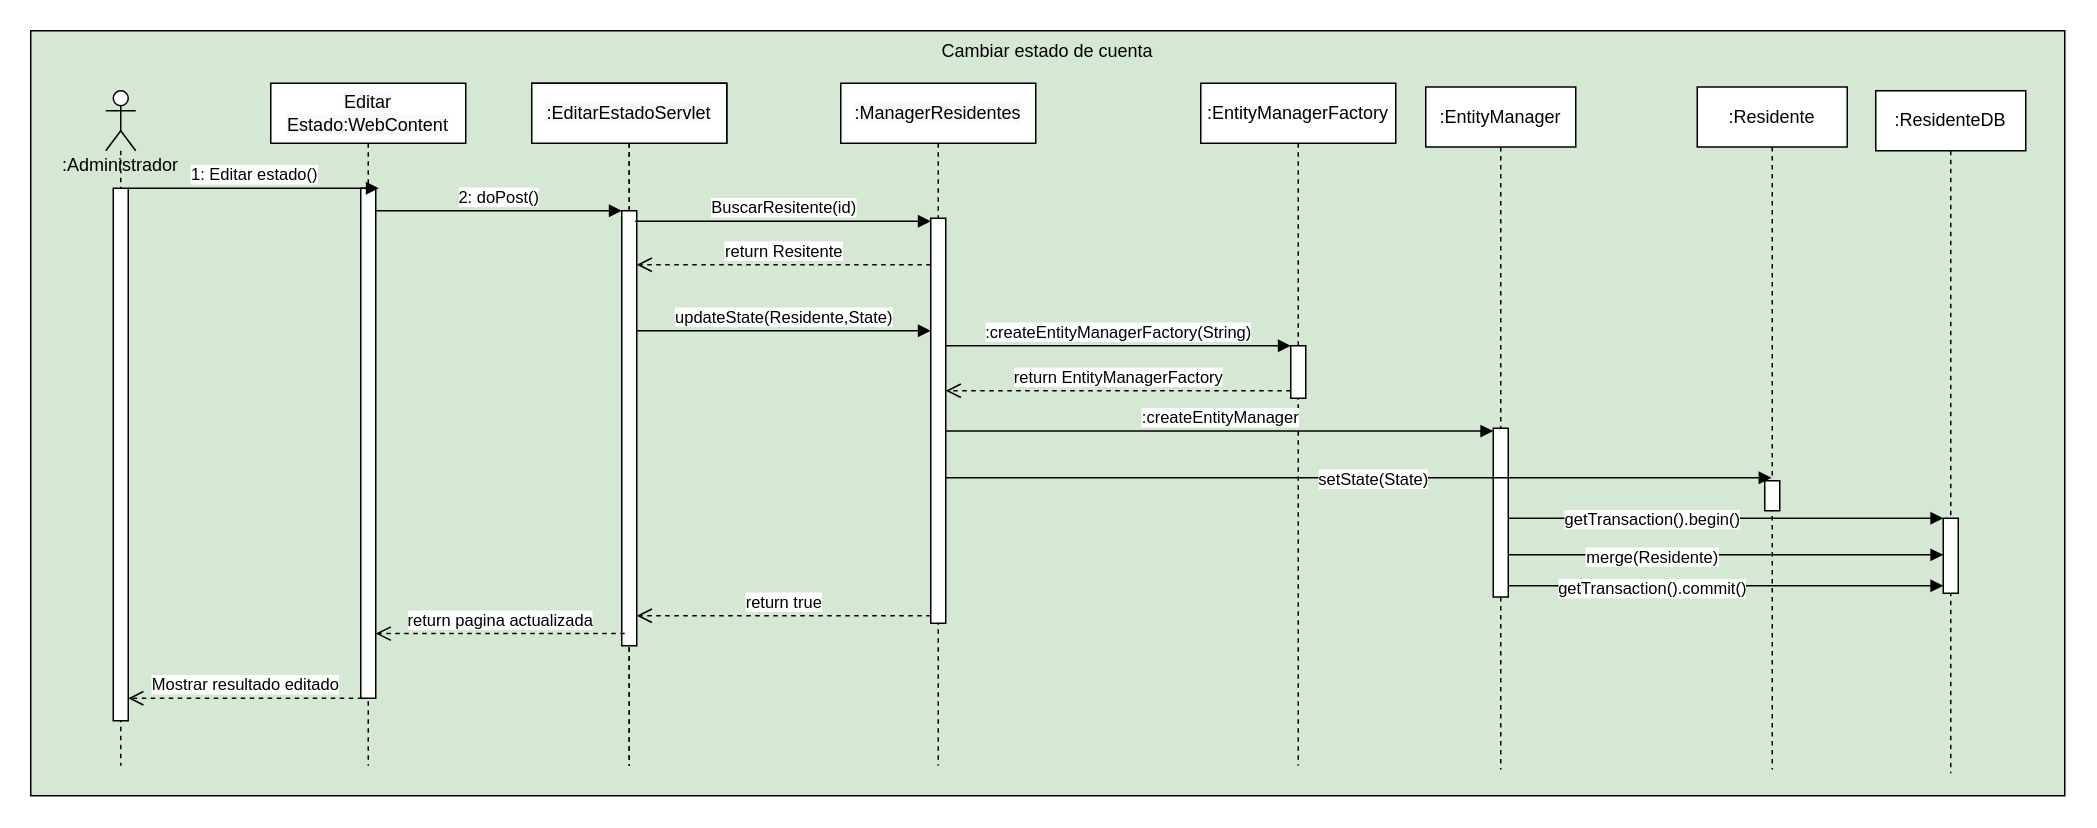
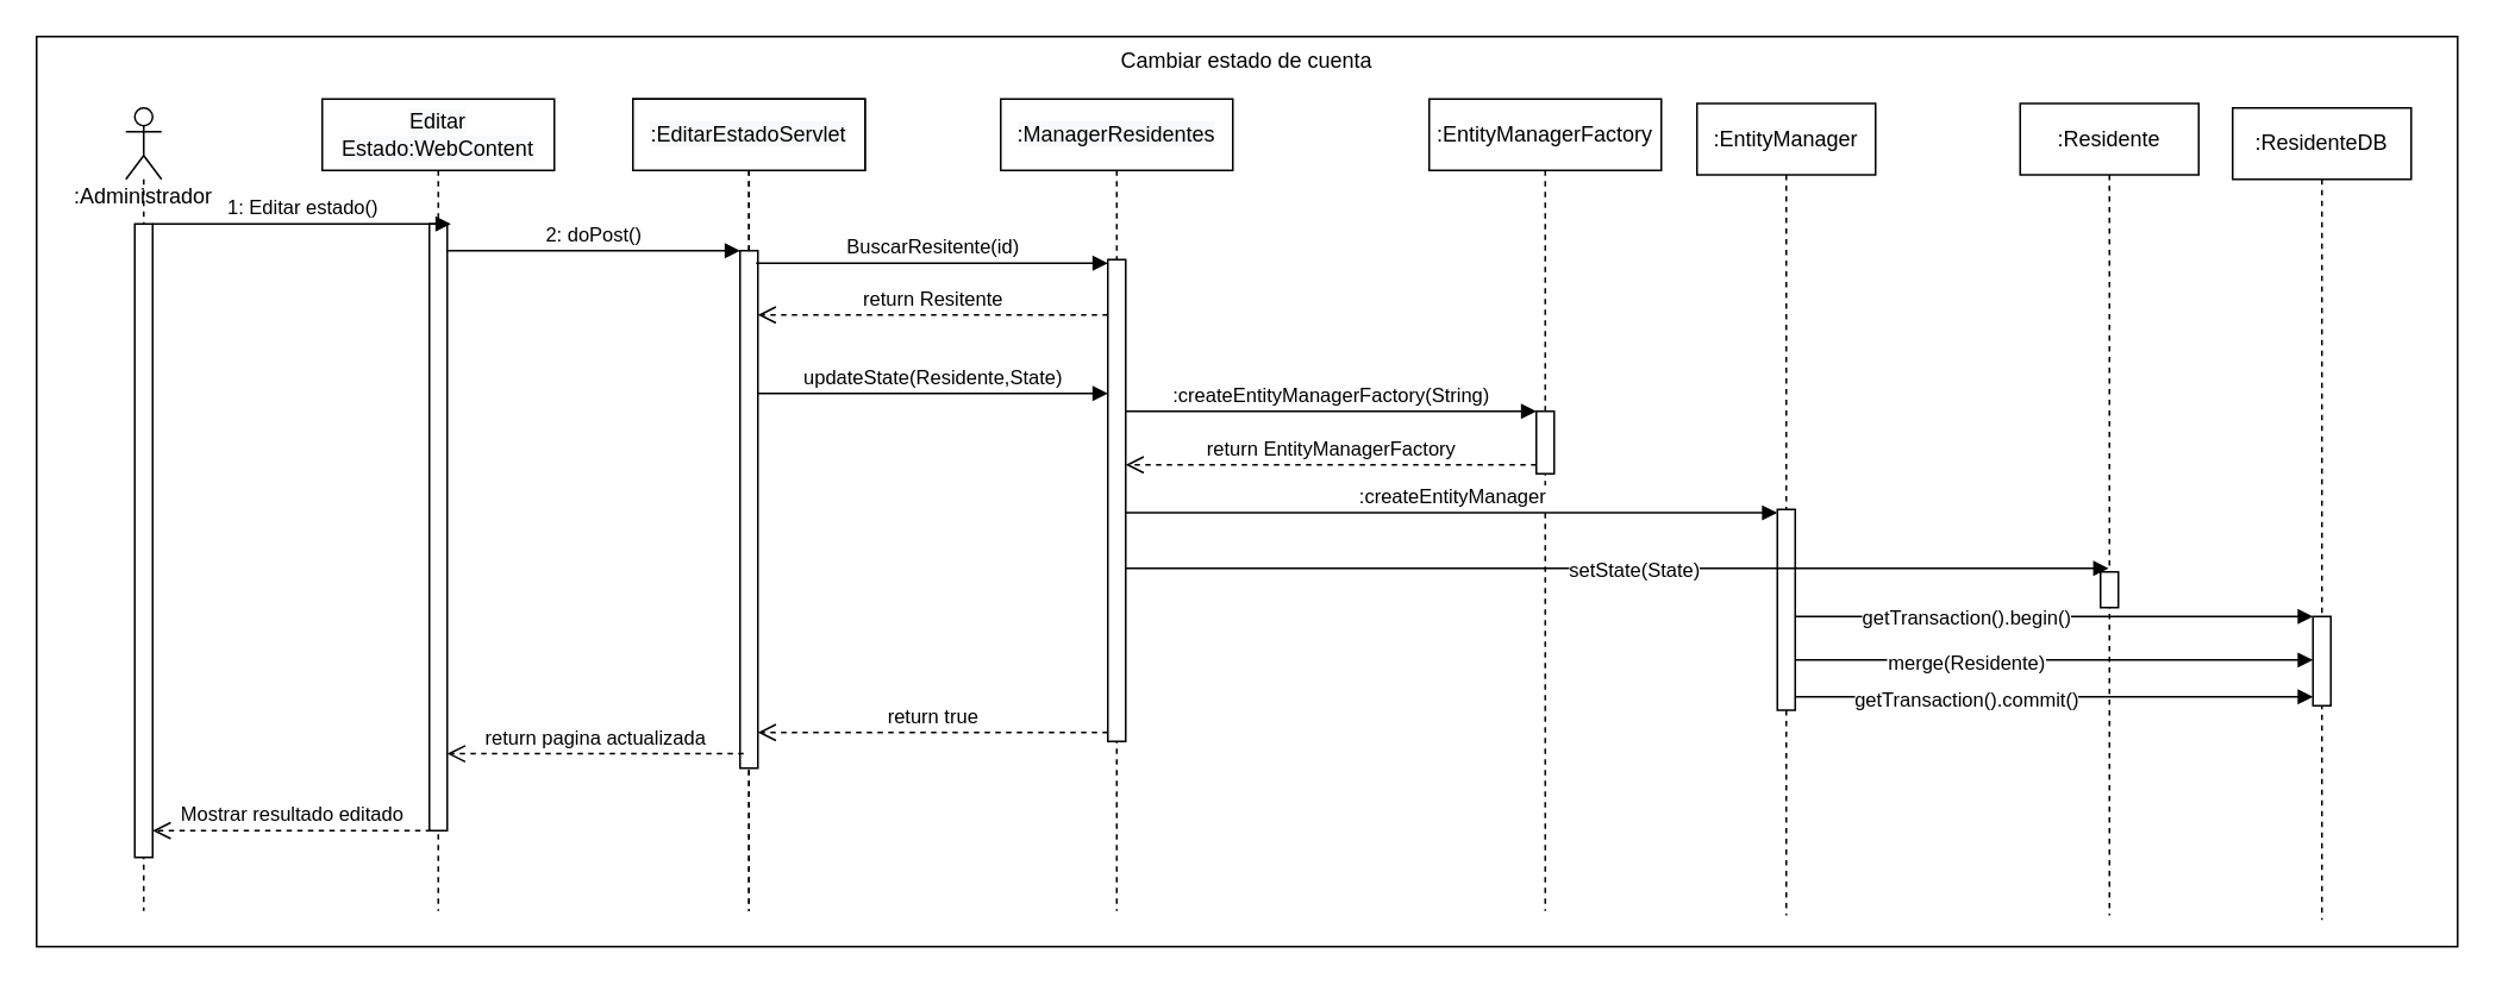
- <mxCell id="2" value="Cambiar estado de cuenta" style="rounded=0;whiteSpace=wrap;html=1;verticalAlign=top;fillColor=#d5e8d4;" parent="1" vertex="1"><mxGeometry x="20" y="20" width="1356" height="510" as="geometry" /></mxCell>
+ <mxCell id="2" value="Cambiar estado de cuenta" style="rounded=0;whiteSpace=wrap;html=1;verticalAlign=top;" parent="1" vertex="1"><mxGeometry x="20" y="20" width="1356" height="510" as="geometry" /></mxCell>
